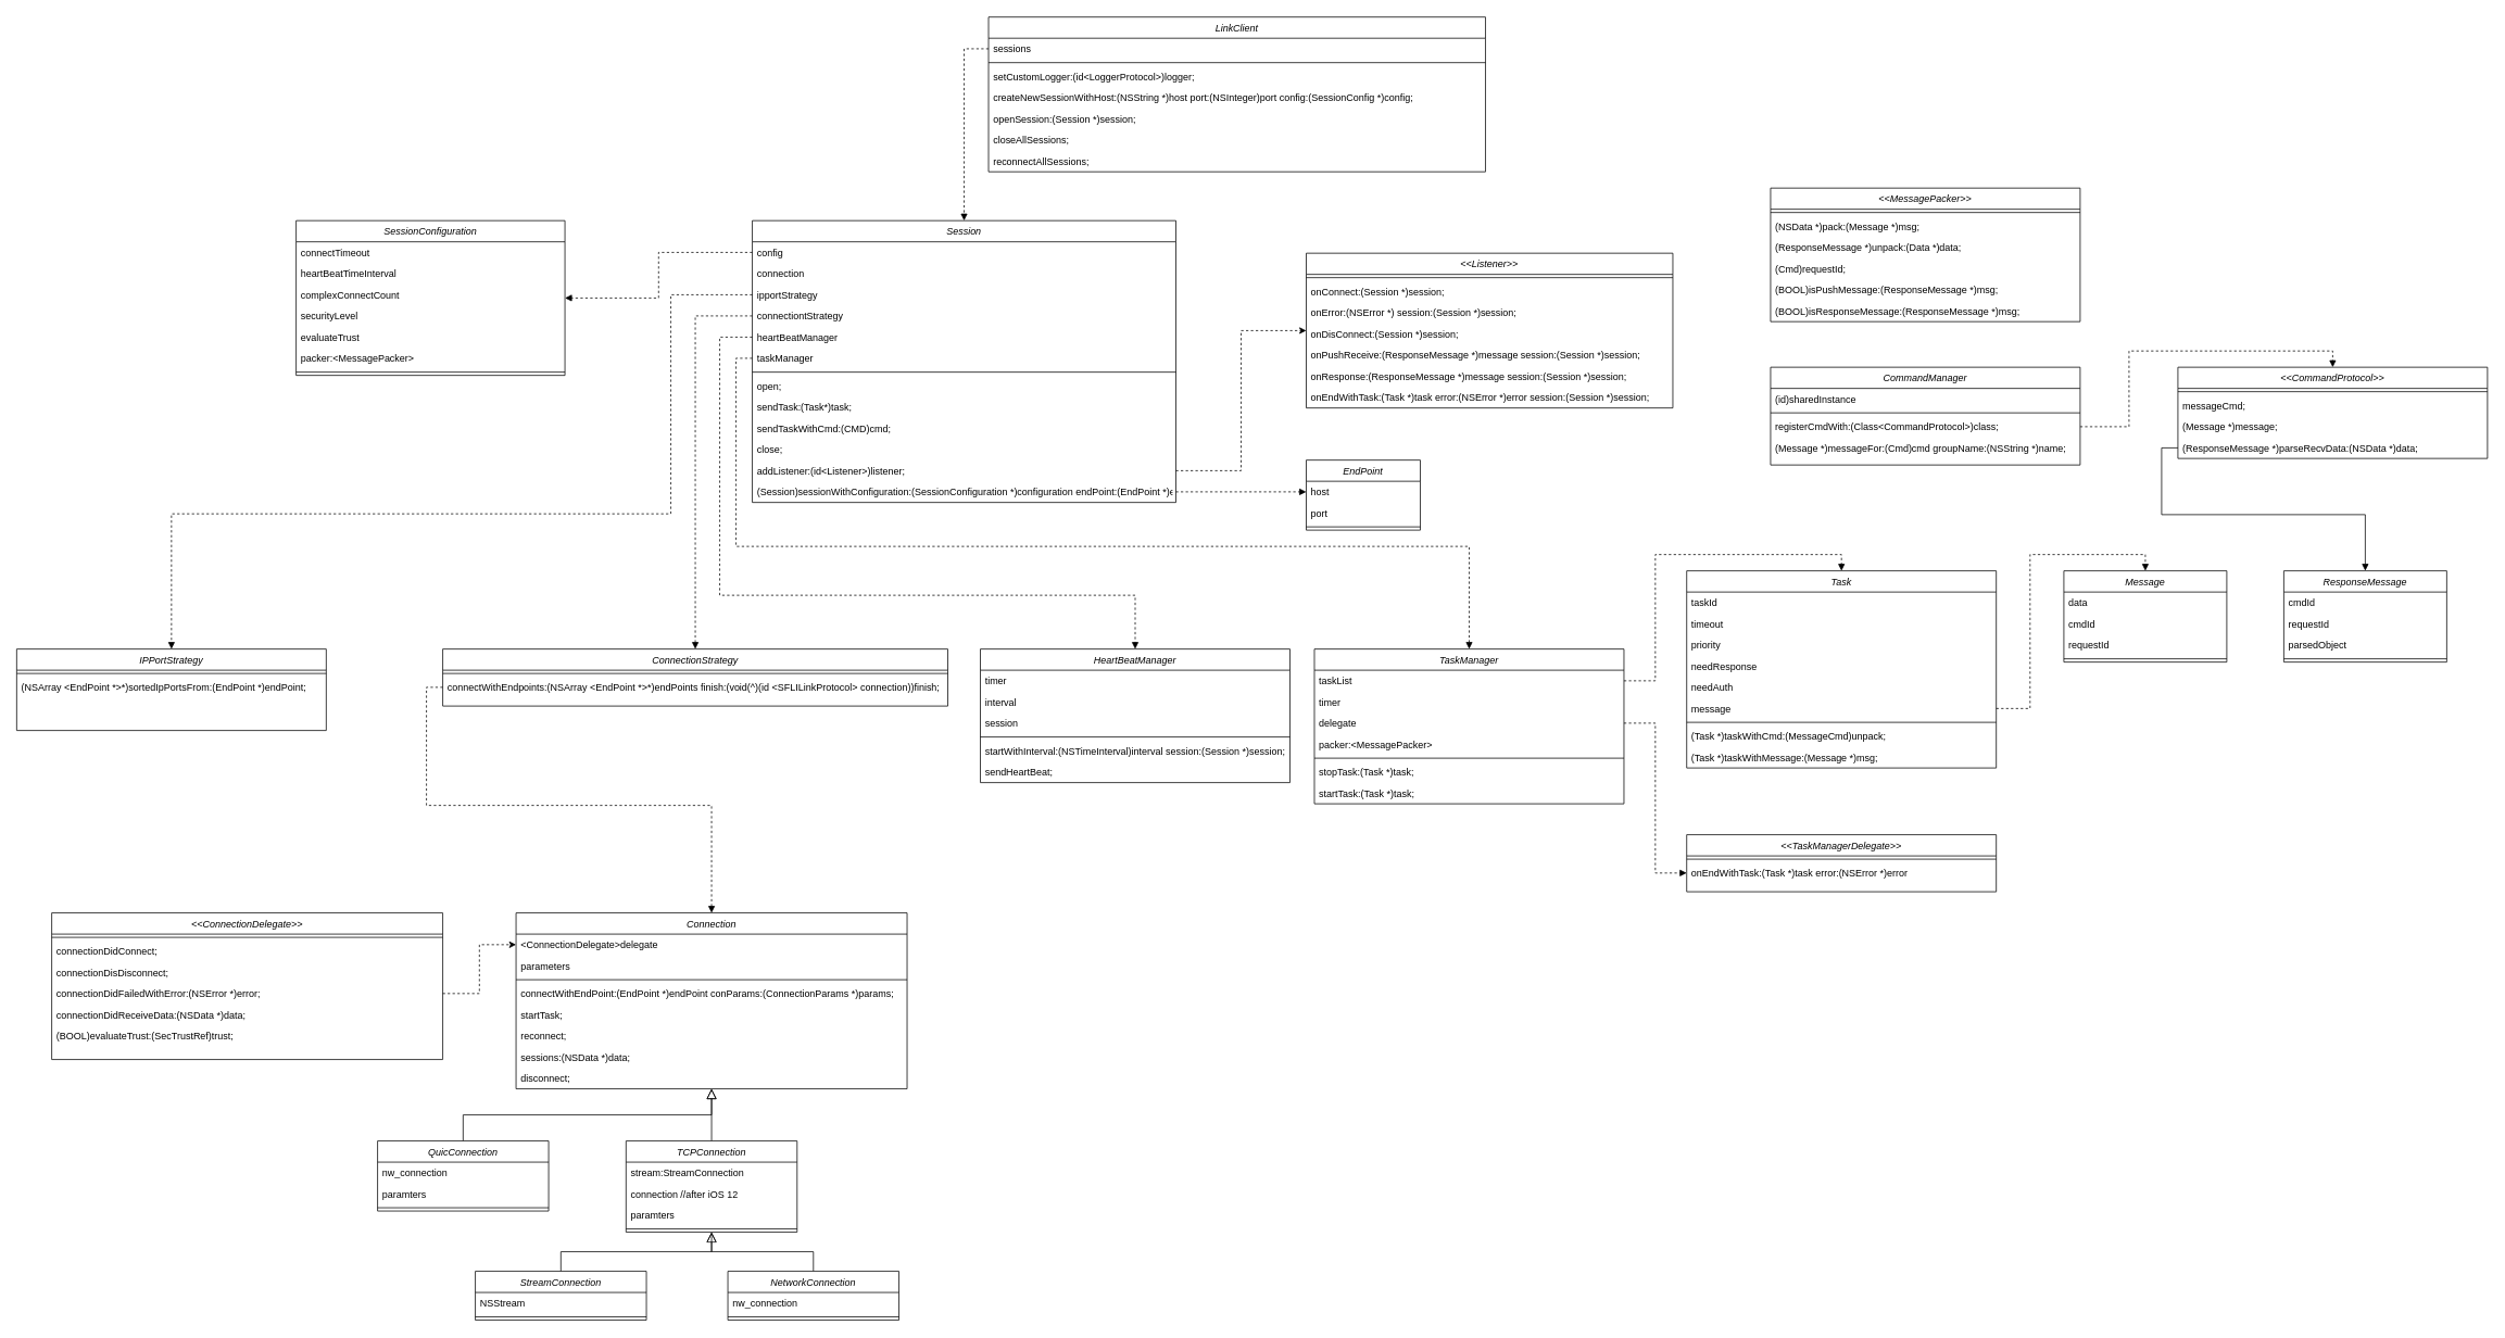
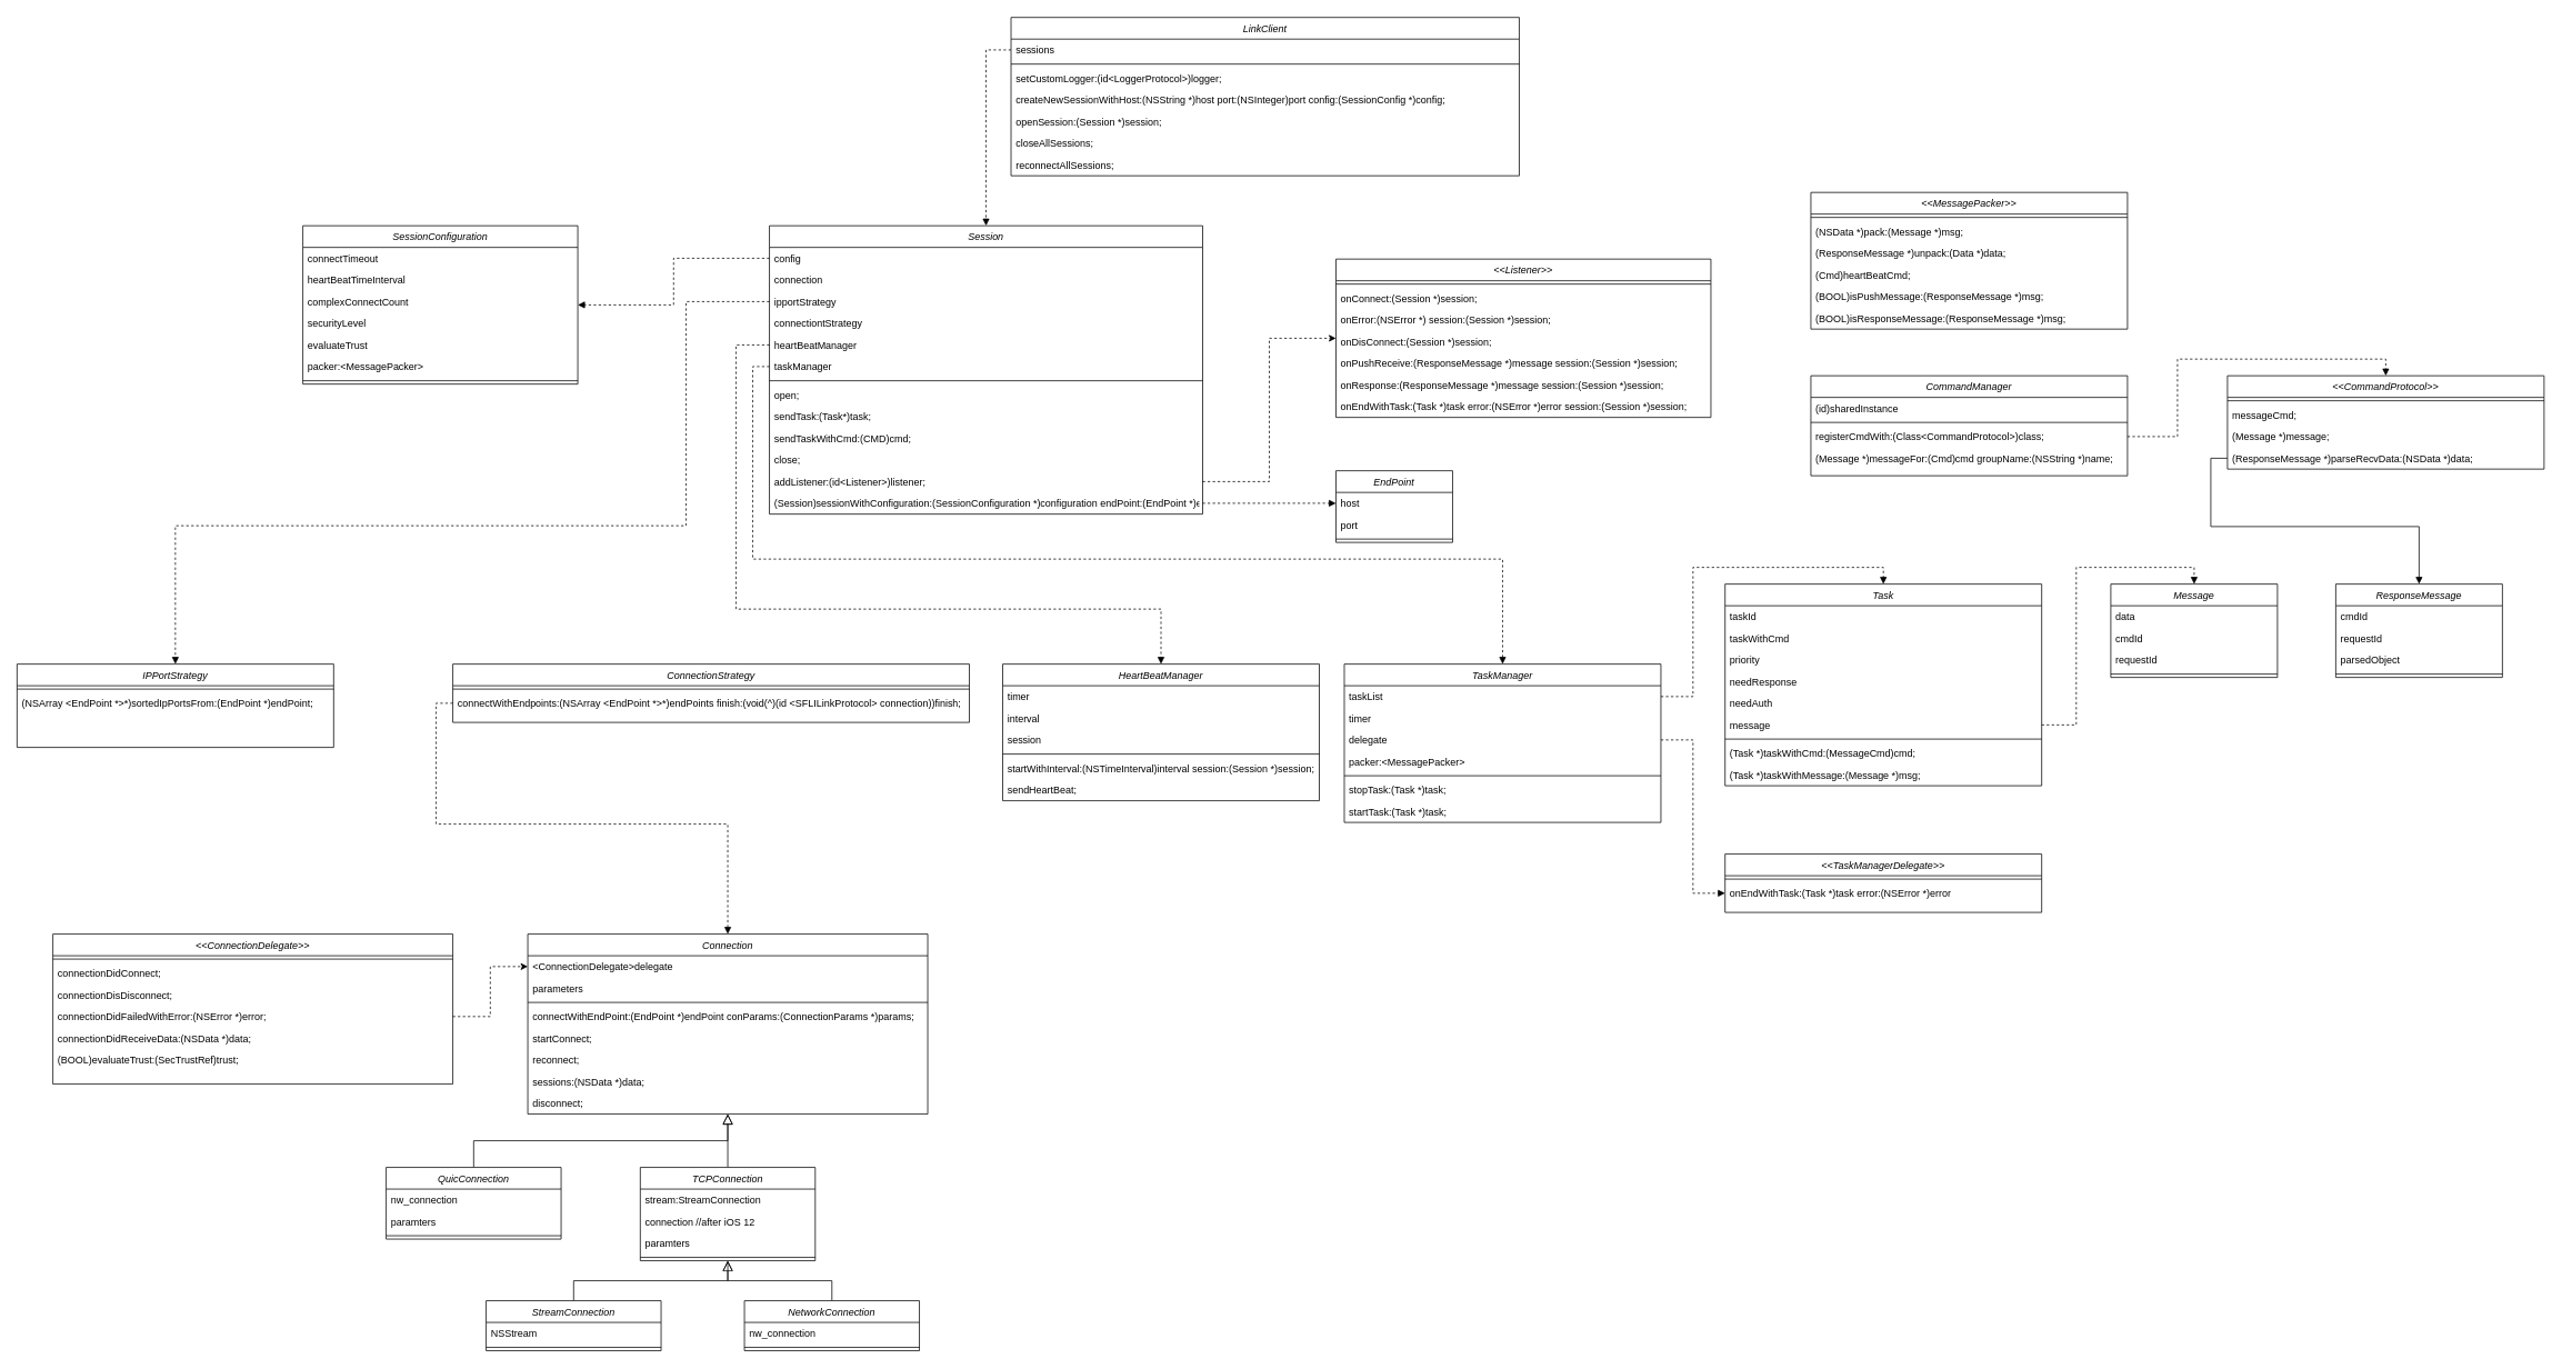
- <mxCell id="146" value="(Cmd)requestId;" style="text;align=left;verticalAlign=top;spacingLeft=4;spacingRight=4;overflow=hidden;rotatable=0;points=[[0,0.5],[1,0.5]];portConstraint=eastwest;" vertex="1" parent="142"><mxGeometry y="86" width="380" height="26" as="geometry" /></mxCell>
+ <mxCell id="146" value="(Cmd)heartBeatCmd;" style="text;align=left;verticalAlign=top;spacingLeft=4;spacingRight=4;overflow=hidden;rotatable=0;points=[[0,0.5],[1,0.5]];portConstraint=eastwest;" vertex="1" parent="142"><mxGeometry y="86" width="380" height="26" as="geometry" /></mxCell>
- <mxCell id="115" value="timeout" style="text;align=left;verticalAlign=top;spacingLeft=4;spacingRight=4;overflow=hidden;rotatable=0;points=[[0,0.5],[1,0.5]];portConstraint=eastwest;rounded=0;shadow=0;html=0;" vertex="1" parent="113"><mxGeometry y="52" width="380" height="26" as="geometry" /></mxCell>
+ <mxCell id="115" value="taskWithCmd" style="text;align=left;verticalAlign=top;spacingLeft=4;spacingRight=4;overflow=hidden;rotatable=0;points=[[0,0.5],[1,0.5]];portConstraint=eastwest;rounded=0;shadow=0;html=0;" vertex="1" parent="113"><mxGeometry y="52" width="380" height="26" as="geometry" /></mxCell>
- <mxCell id="99" style="edgeStyle=orthogonalEdgeStyle;rounded=0;orthogonalLoop=1;jettySize=auto;html=1;exitX=0;exitY=0.5;exitDx=0;exitDy=0;endArrow=block;endFill=1;endSize=6;entryX=0.5;entryY=0;entryDx=0;entryDy=0;dashed=1;" edge="1" parent="1" source="14" target="96"><mxGeometry relative="1" as="geometry"><mxPoint x="843" y="890" as="targetPoint" /><Array as="points"><mxPoint x="853" y="387" /></Array></mxGeometry></mxCell>
- <mxCell id="121" value="(Task *)taskWithCmd:(MessageCmd)unpack;" style="text;align=left;verticalAlign=top;spacingLeft=4;spacingRight=4;overflow=hidden;rotatable=0;points=[[0,0.5],[1,0.5]];portConstraint=eastwest;" vertex="1" parent="113"><mxGeometry y="190" width="380" height="26" as="geometry" /></mxCell>
+ <mxCell id="121" value="(Task *)taskWithCmd:(MessageCmd)cmd;" style="text;align=left;verticalAlign=top;spacingLeft=4;spacingRight=4;overflow=hidden;rotatable=0;points=[[0,0.5],[1,0.5]];portConstraint=eastwest;" vertex="1" parent="113"><mxGeometry y="190" width="380" height="26" as="geometry" /></mxCell>
- <mxCell id="46" value="startTask;" style="text;align=left;verticalAlign=top;spacingLeft=4;spacingRight=4;overflow=hidden;rotatable=0;points=[[0,0.5],[1,0.5]];portConstraint=eastwest;rounded=0;shadow=0;html=0;" vertex="1" parent="41"><mxGeometry y="112" width="480" height="26" as="geometry" /></mxCell>
+ <mxCell id="46" value="startConnect;" style="text;align=left;verticalAlign=top;spacingLeft=4;spacingRight=4;overflow=hidden;rotatable=0;points=[[0,0.5],[1,0.5]];portConstraint=eastwest;rounded=0;shadow=0;html=0;" vertex="1" parent="41"><mxGeometry y="112" width="480" height="26" as="geometry" /></mxCell>
